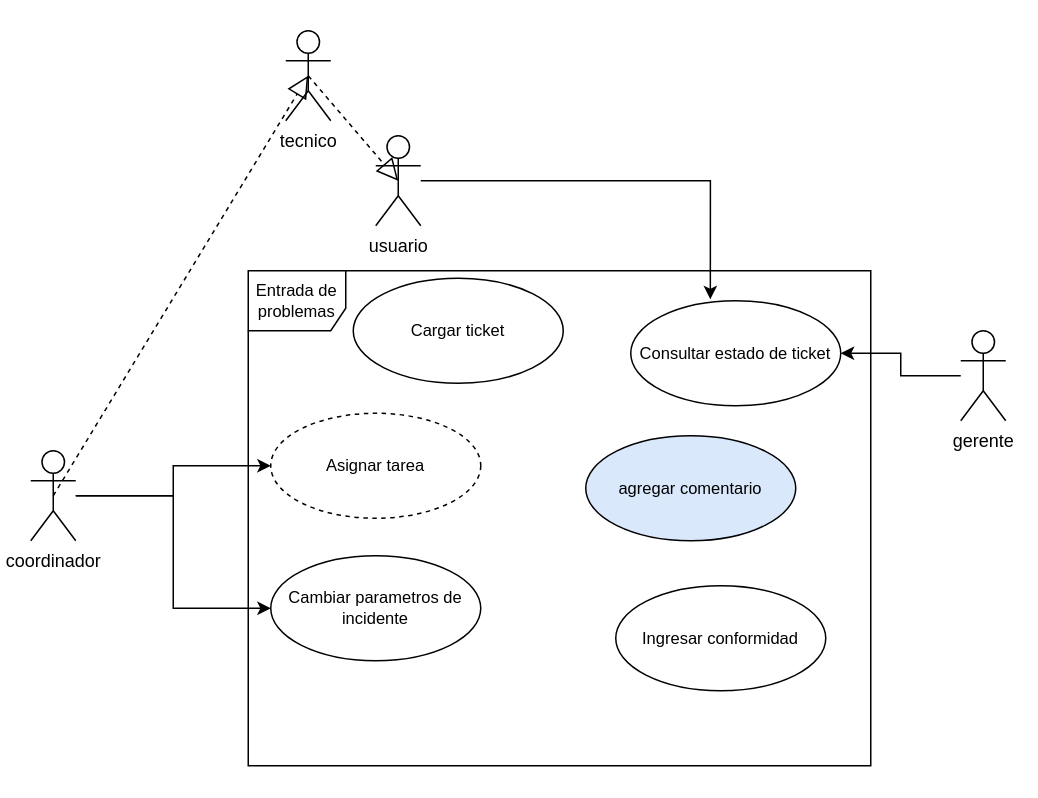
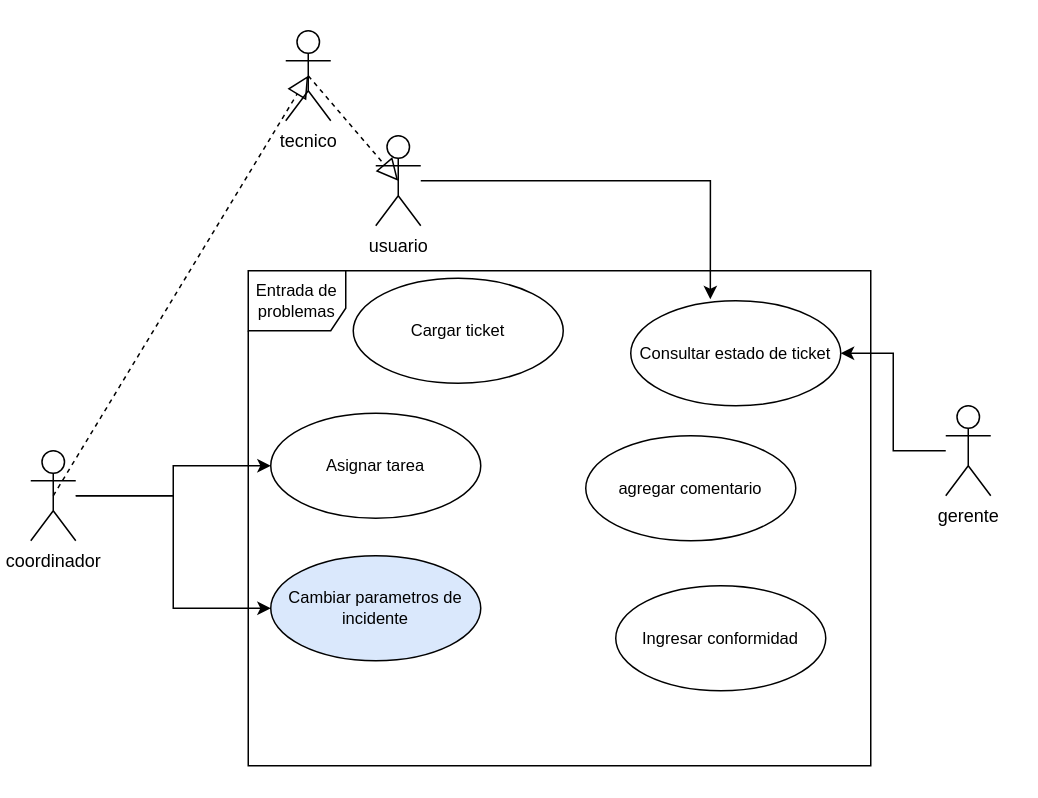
- <mxCell id="4" value="gerente" style="shape=umlActor;verticalLabelPosition=bottom;labelBackgroundColor=#ffffff;verticalAlign=top;html=1;outlineConnect=0;" vertex="1" parent="1"><mxGeometry x="640" y="220" width="30" height="60" as="geometry" /></mxCell>
+ <mxCell id="4" value="gerente" style="shape=umlActor;verticalLabelPosition=bottom;labelBackgroundColor=#ffffff;verticalAlign=top;html=1;outlineConnect=0;" vertex="1" parent="1"><mxGeometry x="630" y="270" width="30" height="60" as="geometry" /></mxCell>
- <mxCell id="12" value="Asignar tarea" style="ellipse;whiteSpace=wrap;html=1;fontSize=11;dashed=1;" vertex="1" parent="1"><mxGeometry x="180" y="275" width="140" height="70" as="geometry" /></mxCell>
+ <mxCell id="12" value="Asignar tarea" style="ellipse;whiteSpace=wrap;html=1;fontSize=11;" vertex="1" parent="1"><mxGeometry x="180" y="275" width="140" height="70" as="geometry" /></mxCell>
- <mxCell id="16" value="agregar comentario" style="ellipse;whiteSpace=wrap;html=1;fontSize=11;fillColor=#dae8fc;" vertex="1" parent="1"><mxGeometry x="390" y="290" width="140" height="70" as="geometry" /></mxCell>
+ <mxCell id="16" value="agregar comentario" style="ellipse;whiteSpace=wrap;html=1;fontSize=11;" vertex="1" parent="1"><mxGeometry x="390" y="290" width="140" height="70" as="geometry" /></mxCell>
- <mxCell id="13" value="Cambiar parametros de incidente&lt;br&gt;" style="ellipse;whiteSpace=wrap;html=1;fontSize=11;" vertex="1" parent="1"><mxGeometry x="180" y="370" width="140" height="70" as="geometry" /></mxCell>
+ <mxCell id="13" value="Cambiar parametros de incidente&lt;br&gt;" style="ellipse;whiteSpace=wrap;html=1;fontSize=11;fillColor=#dae8fc;" vertex="1" parent="1"><mxGeometry x="180" y="370" width="140" height="70" as="geometry" /></mxCell>
